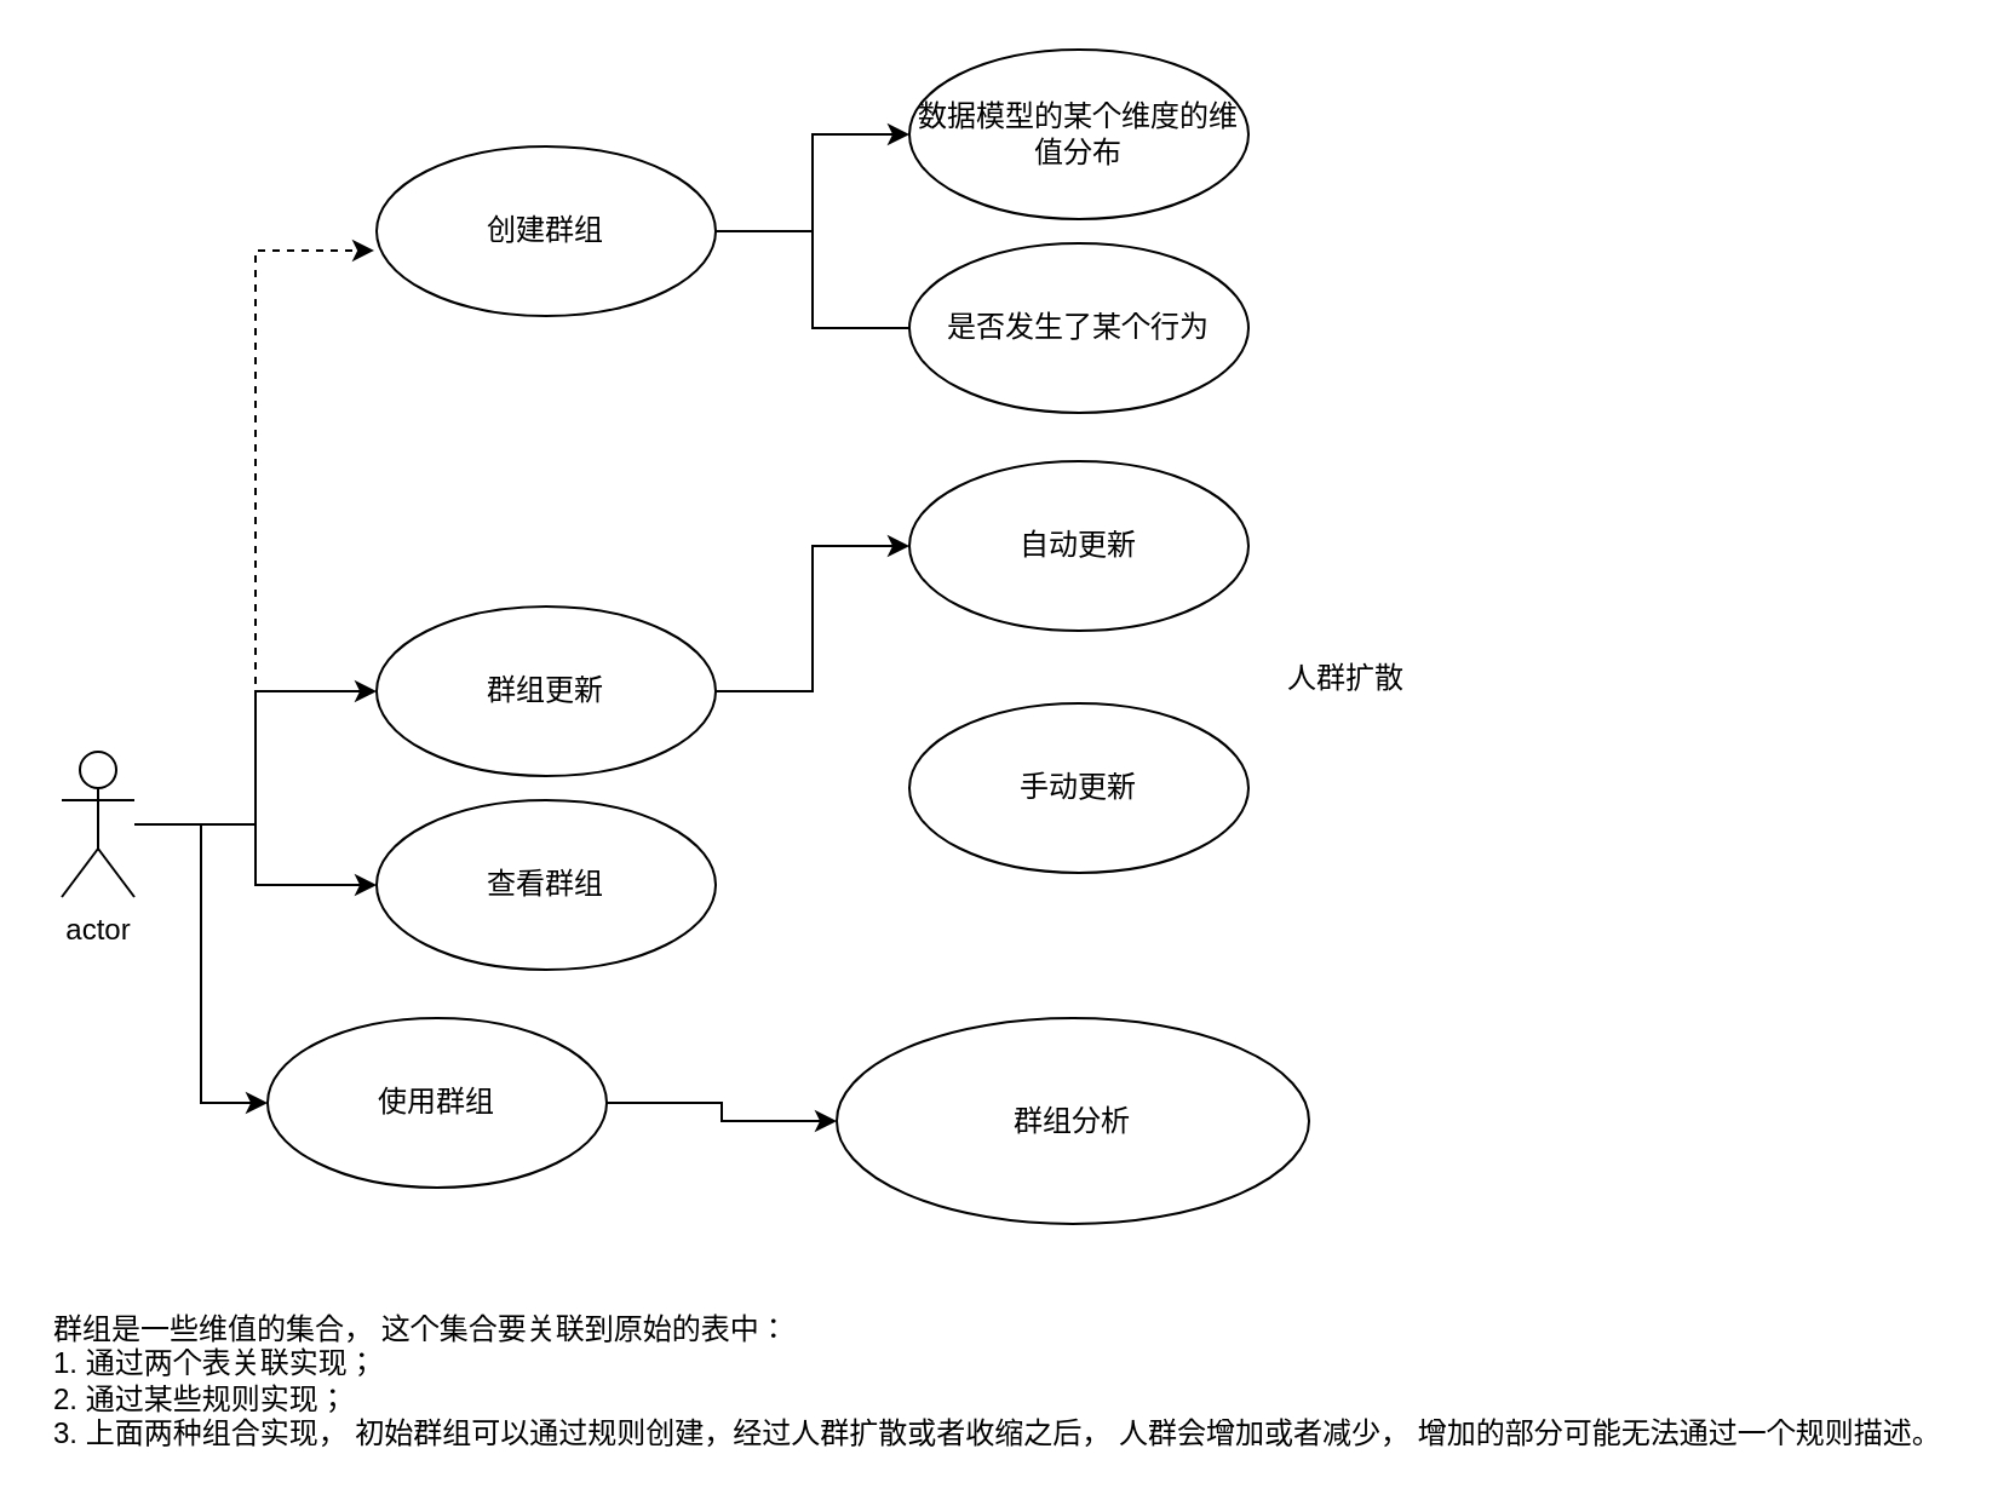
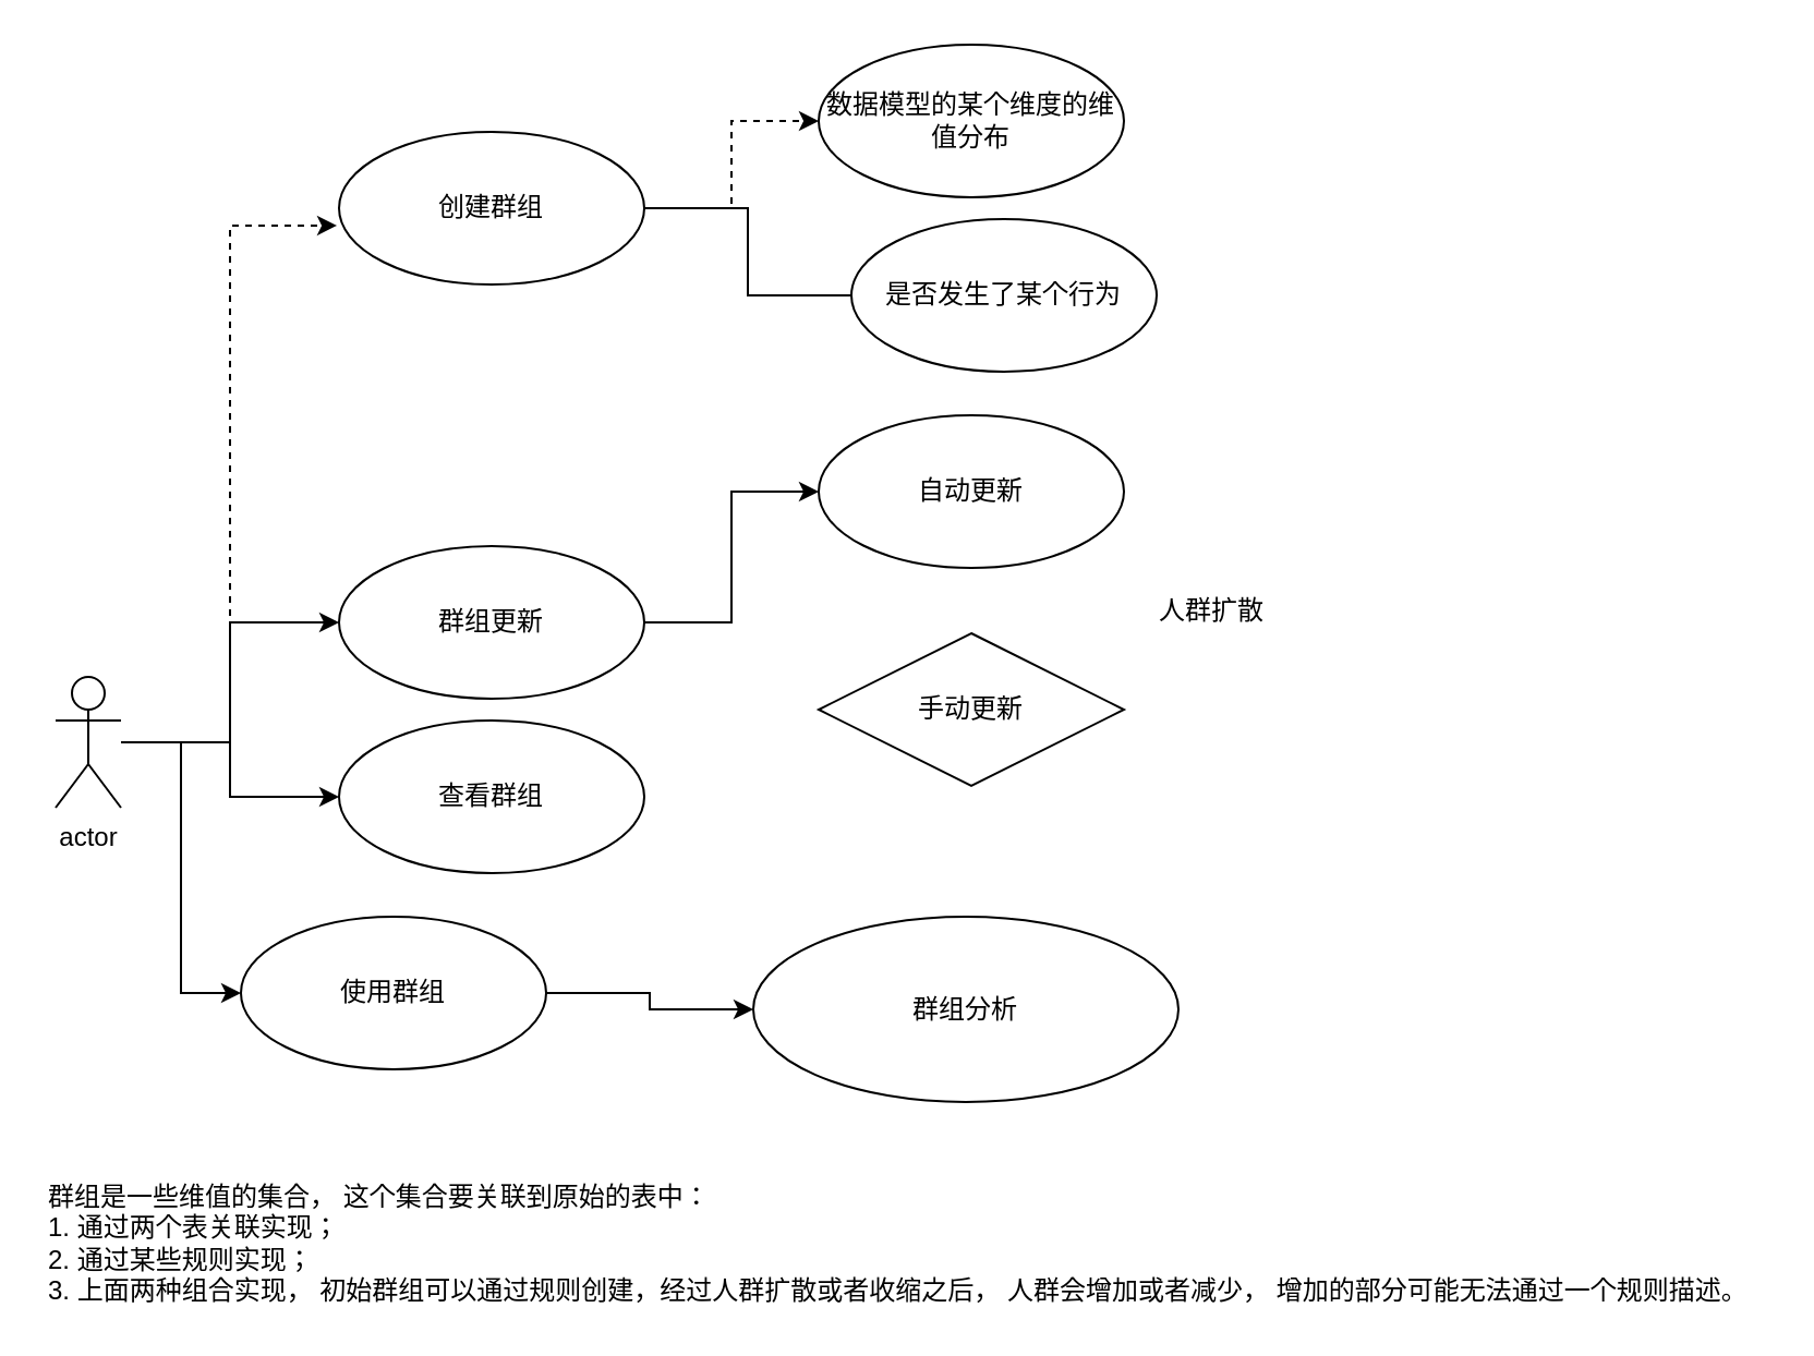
- <mxCell id="7" value="" style="edgeStyle=orthogonalEdgeStyle;rounded=0;orthogonalLoop=1;jettySize=auto;html=1;" edge="1" parent="1" source="9" target="15"><mxGeometry relative="1" as="geometry" /></mxCell>
+ <mxCell id="7" value="" style="edgeStyle=orthogonalEdgeStyle;rounded=0;orthogonalLoop=1;jettySize=auto;html=1;dashed=1;" edge="1" parent="1" source="9" target="15"><mxGeometry relative="1" as="geometry" /></mxCell>
- <mxCell id="16" value="是否发生了某个行为" style="ellipse;whiteSpace=wrap;html=1;" vertex="1" parent="1"><mxGeometry x="375" y="100" width="140" height="70" as="geometry" /></mxCell>
+ <mxCell id="16" value="是否发生了某个行为" style="ellipse;whiteSpace=wrap;html=1;" vertex="1" parent="1"><mxGeometry x="390" y="100" width="140" height="70" as="geometry" /></mxCell>
- <mxCell id="20" value="手动更新" style="ellipse;whiteSpace=wrap;html=1;" vertex="1" parent="1"><mxGeometry x="375" y="290" width="140" height="70" as="geometry" /></mxCell>
+ <mxCell id="20" value="手动更新" style="rhombus;whiteSpace=wrap;html=1;" vertex="1" parent="1"><mxGeometry x="375" y="290" width="140" height="70" as="geometry" /></mxCell>
